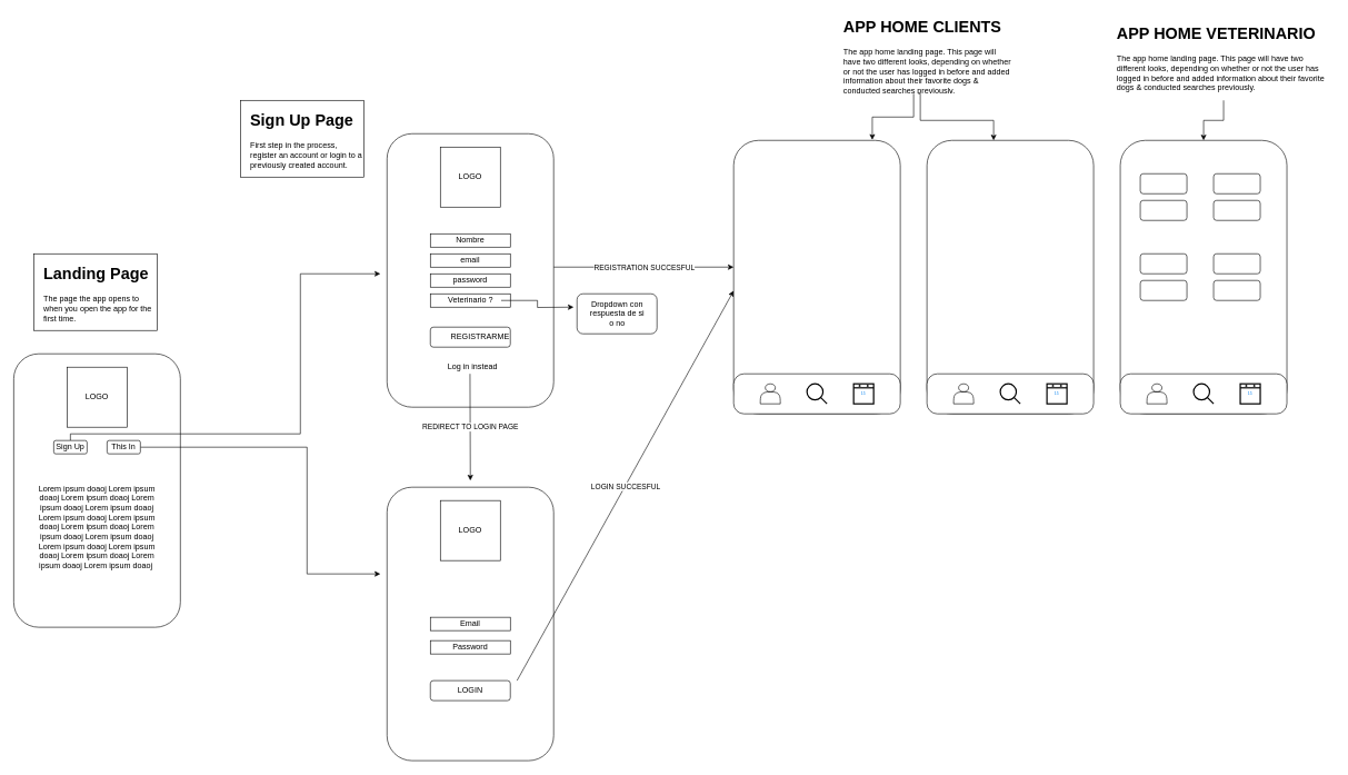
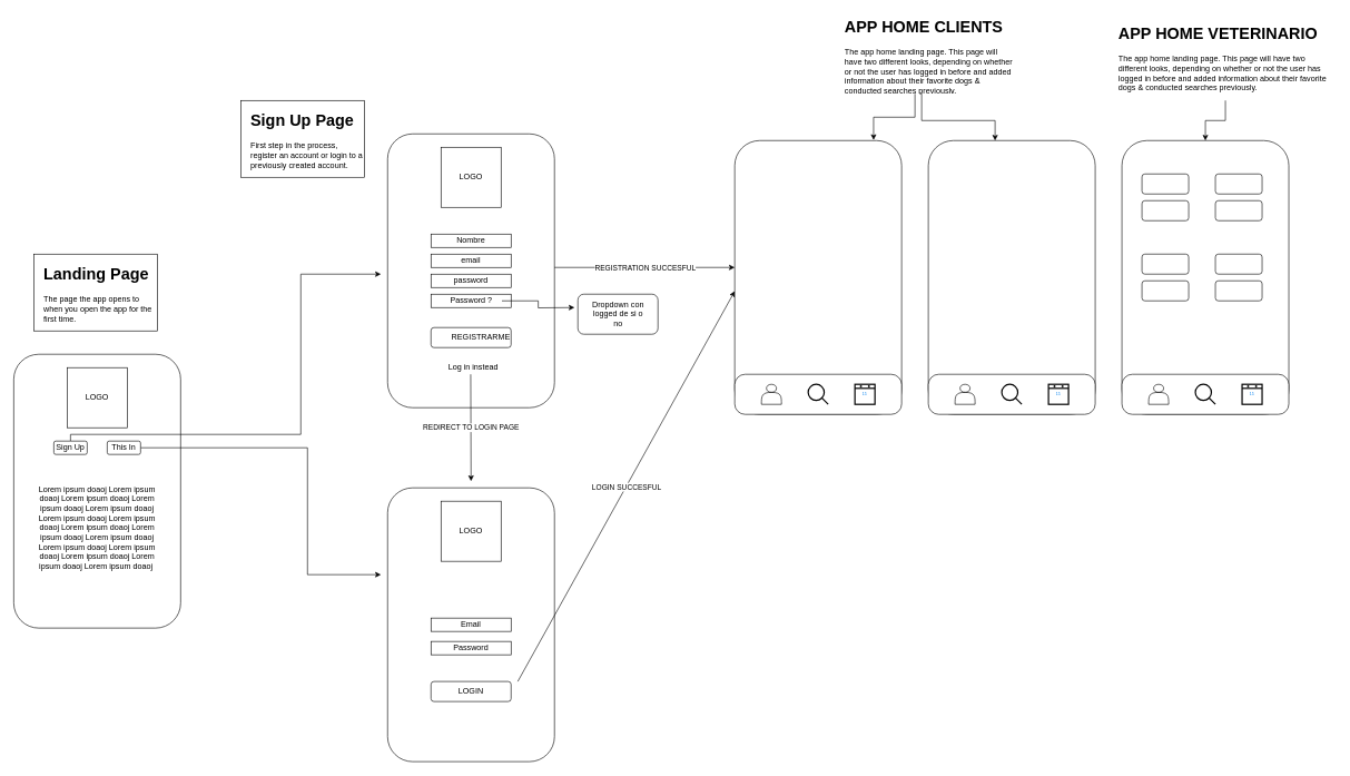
- <mxCell id="12" value="Veterinario ?" style="text;html=1;strokeColor=none;fillColor=none;align=center;verticalAlign=middle;whiteSpace=wrap;rounded=0;" parent="1" vertex="1"><mxGeometry x="658.75" y="440" width="92.5" height="20" as="geometry" /></mxCell>
+ <mxCell id="12" value="Password ?" style="text;html=1;strokeColor=none;fillColor=none;align=center;verticalAlign=middle;whiteSpace=wrap;rounded=0;" parent="1" vertex="1"><mxGeometry x="658.75" y="440" width="92.5" height="20" as="geometry" /></mxCell>
- <mxCell id="14" value="Dropdown con respuesta de si o no" style="text;html=1;strokeColor=none;fillColor=none;align=center;verticalAlign=middle;whiteSpace=wrap;rounded=0;" parent="1" vertex="1"><mxGeometry x="882.5" y="460" width="85" height="20" as="geometry" /></mxCell>
+ <mxCell id="14" value="Dropdown con logged de si o no" style="text;html=1;strokeColor=none;fillColor=none;align=center;verticalAlign=middle;whiteSpace=wrap;rounded=0;" parent="1" vertex="1"><mxGeometry x="882.5" y="460" width="85" height="20" as="geometry" /></mxCell>
